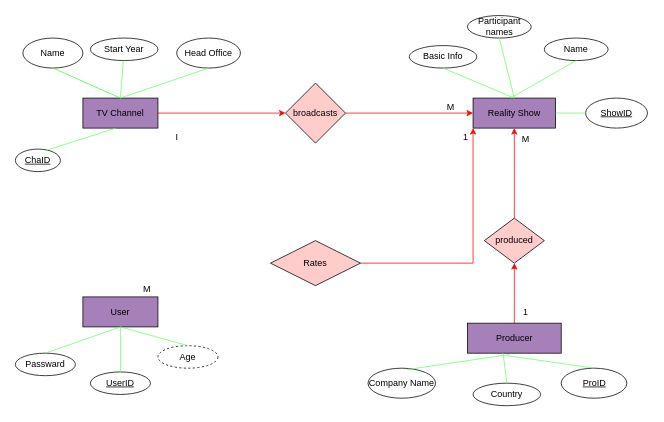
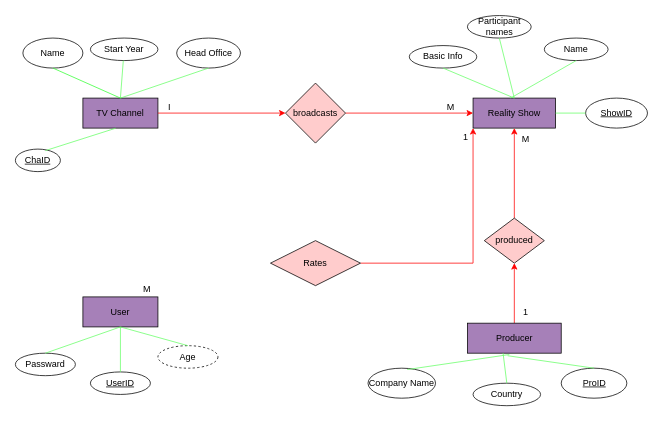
- <mxCell id="8" value="I" style="text;html=1;align=center;verticalAlign=middle;resizable=0;points=[];autosize=1;strokeColor=none;fillColor=none;" vertex="1" parent="1"><mxGeometry x="220" y="168" width="30" height="30" as="geometry" /></mxCell>
+ <mxCell id="8" value="I" style="text;html=1;align=center;verticalAlign=middle;resizable=0;points=[];autosize=1;strokeColor=none;fillColor=none;" vertex="1" parent="1"><mxGeometry x="210" y="128" width="30" height="30" as="geometry" /></mxCell>
